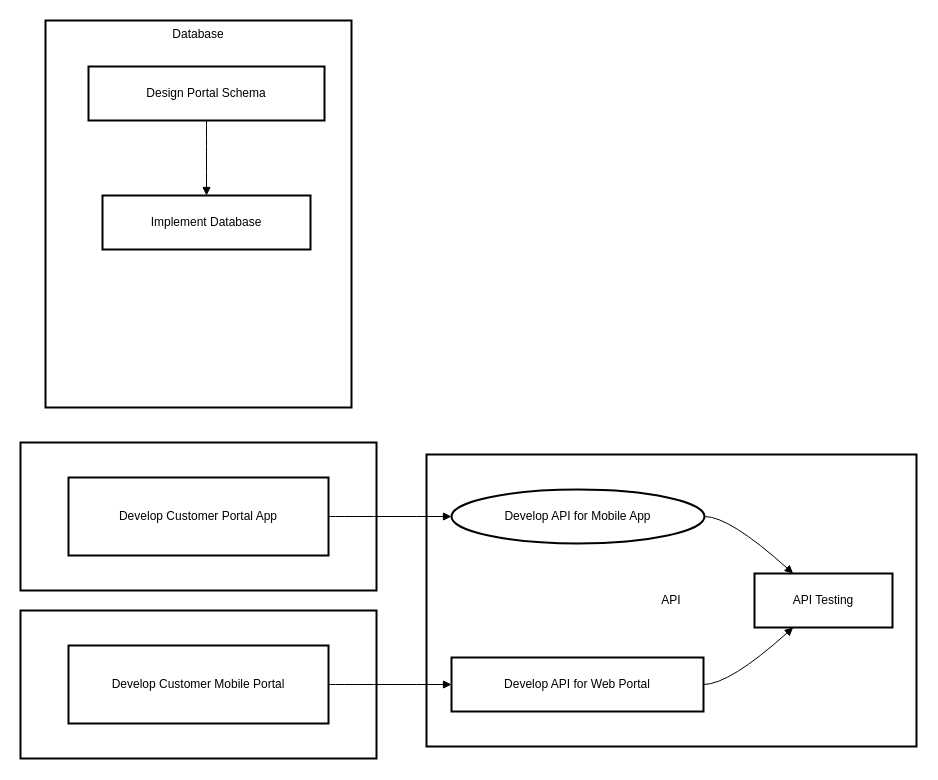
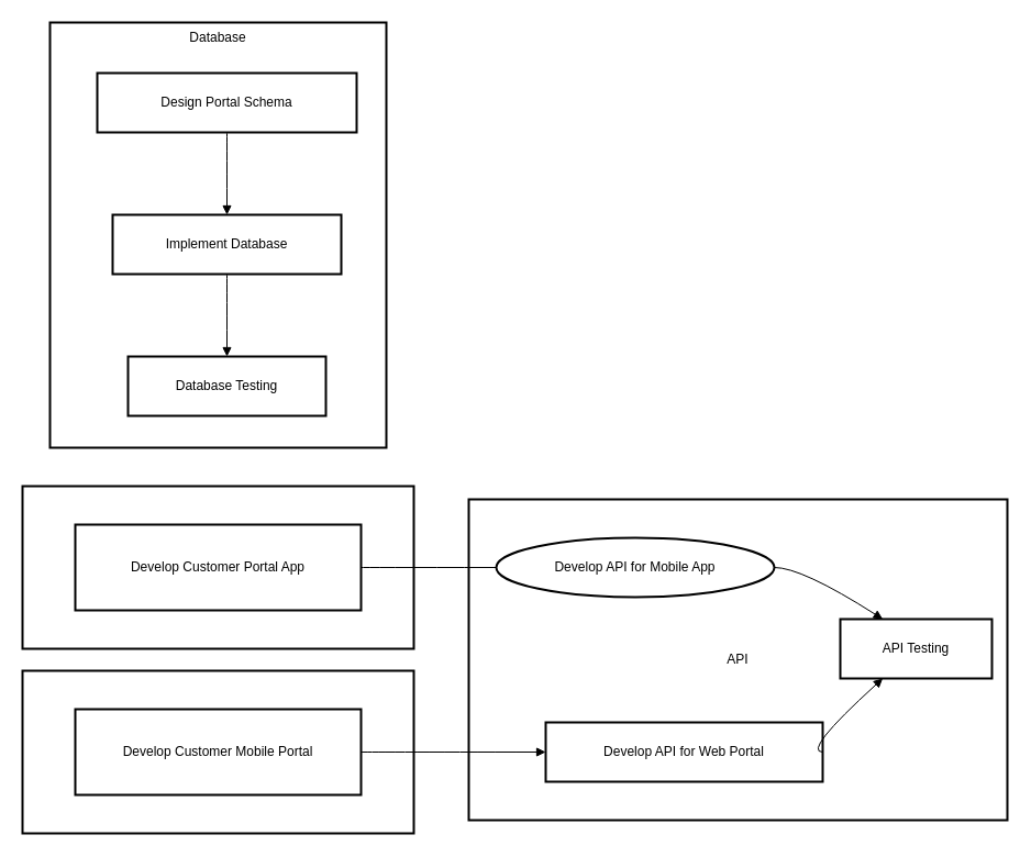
+ <mxCell id="8" value="" style="curved=1;startArrow=none;endArrow=block;exitX=0.5;exitY=0.99;entryX=0.5;entryY=-0.01;" edge="1" parent="3" source="5" target="6"><mxGeometry relative="1" as="geometry"><Array as="points" /></mxGeometry></mxCell>
+ <mxCell id="6" value="Database Testing" style="whiteSpace=wrap;strokeWidth=2;" vertex="1" parent="3"><mxGeometry x="71" y="304" width="180" height="54" as="geometry" /></mxCell>
- <mxCell id="16" value="" style="curved=1;startArrow=none;endArrow=block;exitX=1;exitY=0.5;entryX=0;entryY=0.5;" edge="1" parent="1" source="11" target="13"><mxGeometry relative="1" as="geometry"><Array as="points" /></mxGeometry></mxCell>
+ <mxCell id="16" value="" style="curved=1;startArrow=none;endArrow=none;exitX=1;exitY=0.5;entryX=0;entryY=0.5;" edge="1" parent="1" source="11" target="13"><mxGeometry relative="1" as="geometry"><Array as="points" /></mxGeometry></mxCell>
- <mxCell id="15" value="API Testing" style="whiteSpace=wrap;strokeWidth=2;" vertex="1" parent="1"><mxGeometry x="754" y="573" width="138" height="54" as="geometry" /></mxCell>
+ <mxCell id="15" value="API Testing" style="whiteSpace=wrap;strokeWidth=2;" vertex="1" parent="1"><mxGeometry x="764" y="563" width="138" height="54" as="geometry" /></mxCell>
- <mxCell id="14" value="Develop API for Web Portal" style="whiteSpace=wrap;strokeWidth=2;" vertex="1" parent="1"><mxGeometry x="451" y="657" width="252" height="54" as="geometry" /></mxCell>
+ <mxCell id="14" value="Develop API for Web Portal" style="whiteSpace=wrap;strokeWidth=2;" vertex="1" parent="1"><mxGeometry x="496" y="657" width="252" height="54" as="geometry" /></mxCell>
